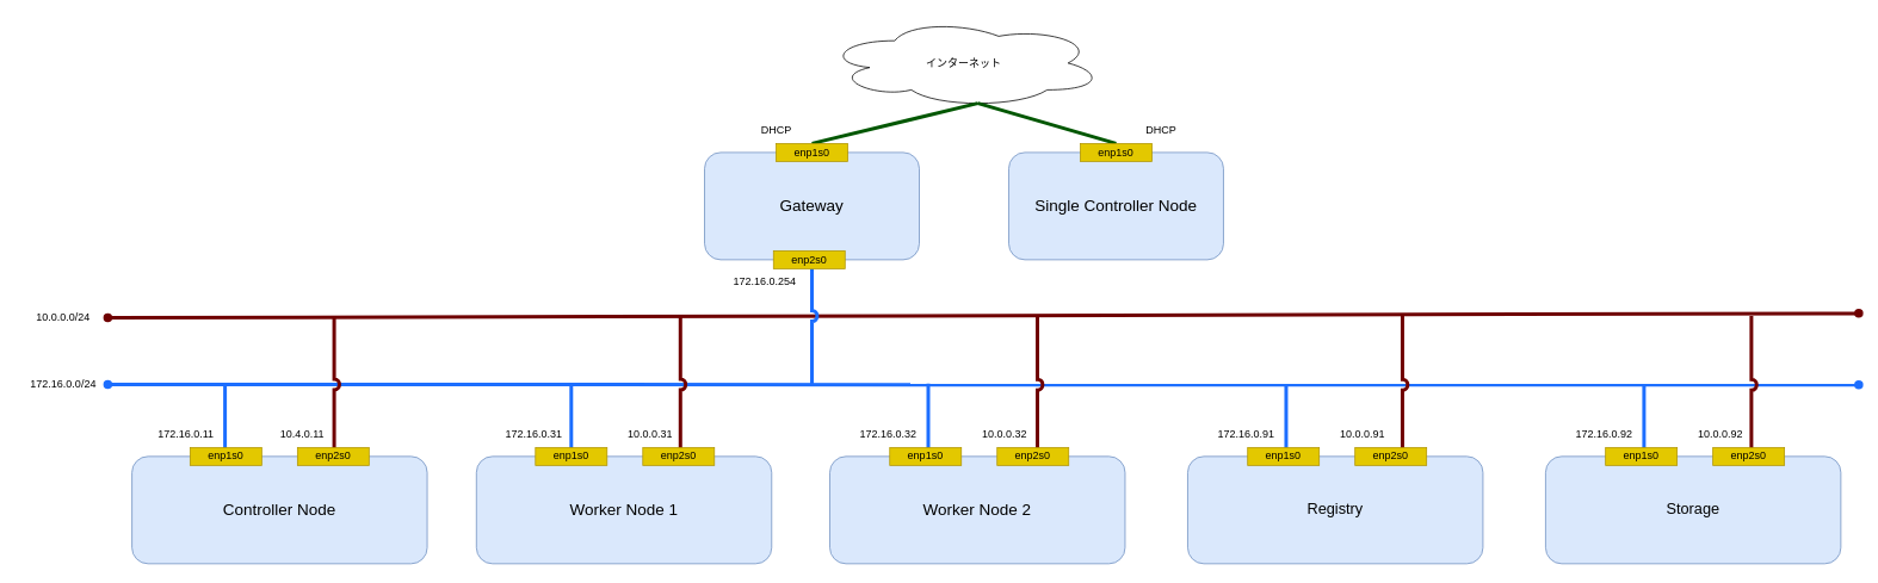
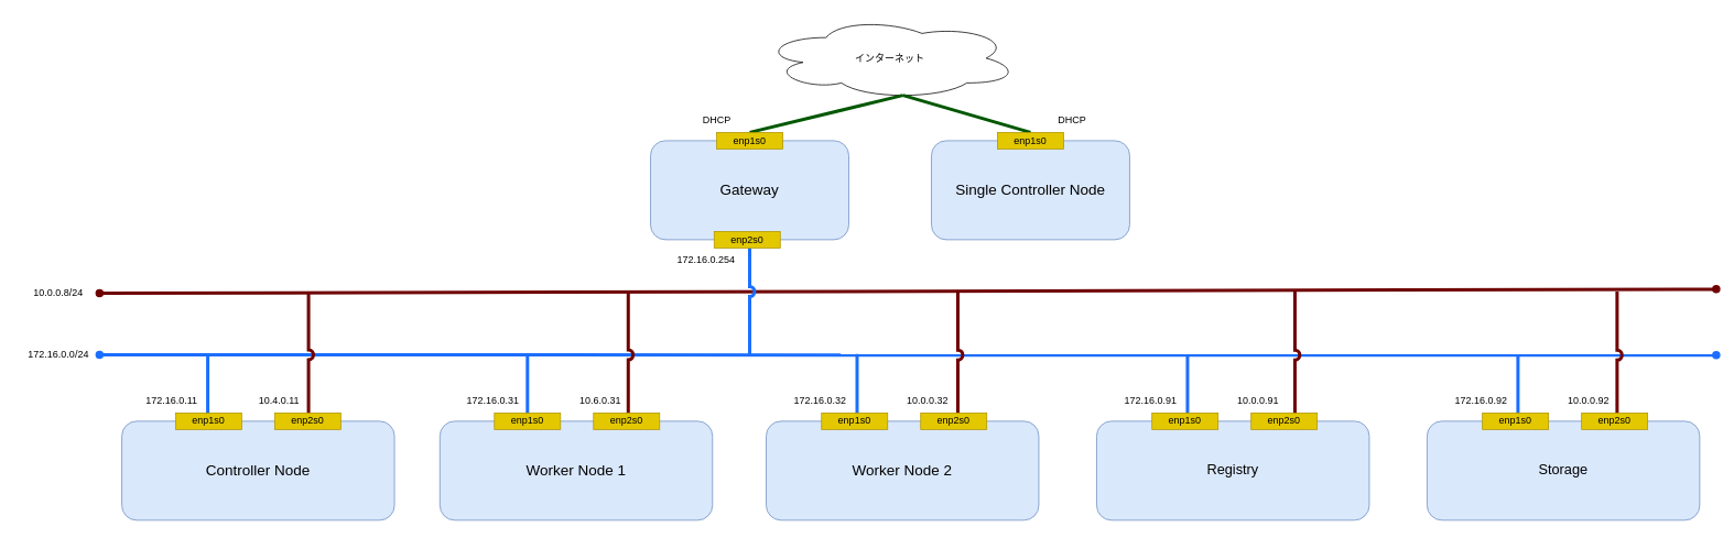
- <mxCell id="4" value="10.0.0.0/24" style="text;html=1;align=center;verticalAlign=middle;resizable=0;points=[];autosize=1;strokeColor=none;fillColor=none;" parent="1" vertex="1"><mxGeometry x="30" y="340" width="80" height="30" as="geometry" /></mxCell>
+ <mxCell id="4" value="10.0.0.8/24" style="text;html=1;align=center;verticalAlign=middle;resizable=0;points=[];autosize=1;strokeColor=none;fillColor=none;" parent="1" vertex="1"><mxGeometry x="30" y="340" width="80" height="30" as="geometry" /></mxCell>
- <mxCell id="27" value="10.0.0.31" style="text;html=1;align=center;verticalAlign=middle;resizable=0;points=[];autosize=1;strokeColor=none;fillColor=none;" parent="20" vertex="1"><mxGeometry x="691" y="470" width="70" height="30" as="geometry" /></mxCell>
+ <mxCell id="27" value="10.6.0.31" style="text;html=1;align=center;verticalAlign=middle;resizable=0;points=[];autosize=1;strokeColor=none;fillColor=none;" parent="20" vertex="1"><mxGeometry x="691" y="470" width="70" height="30" as="geometry" /></mxCell>
